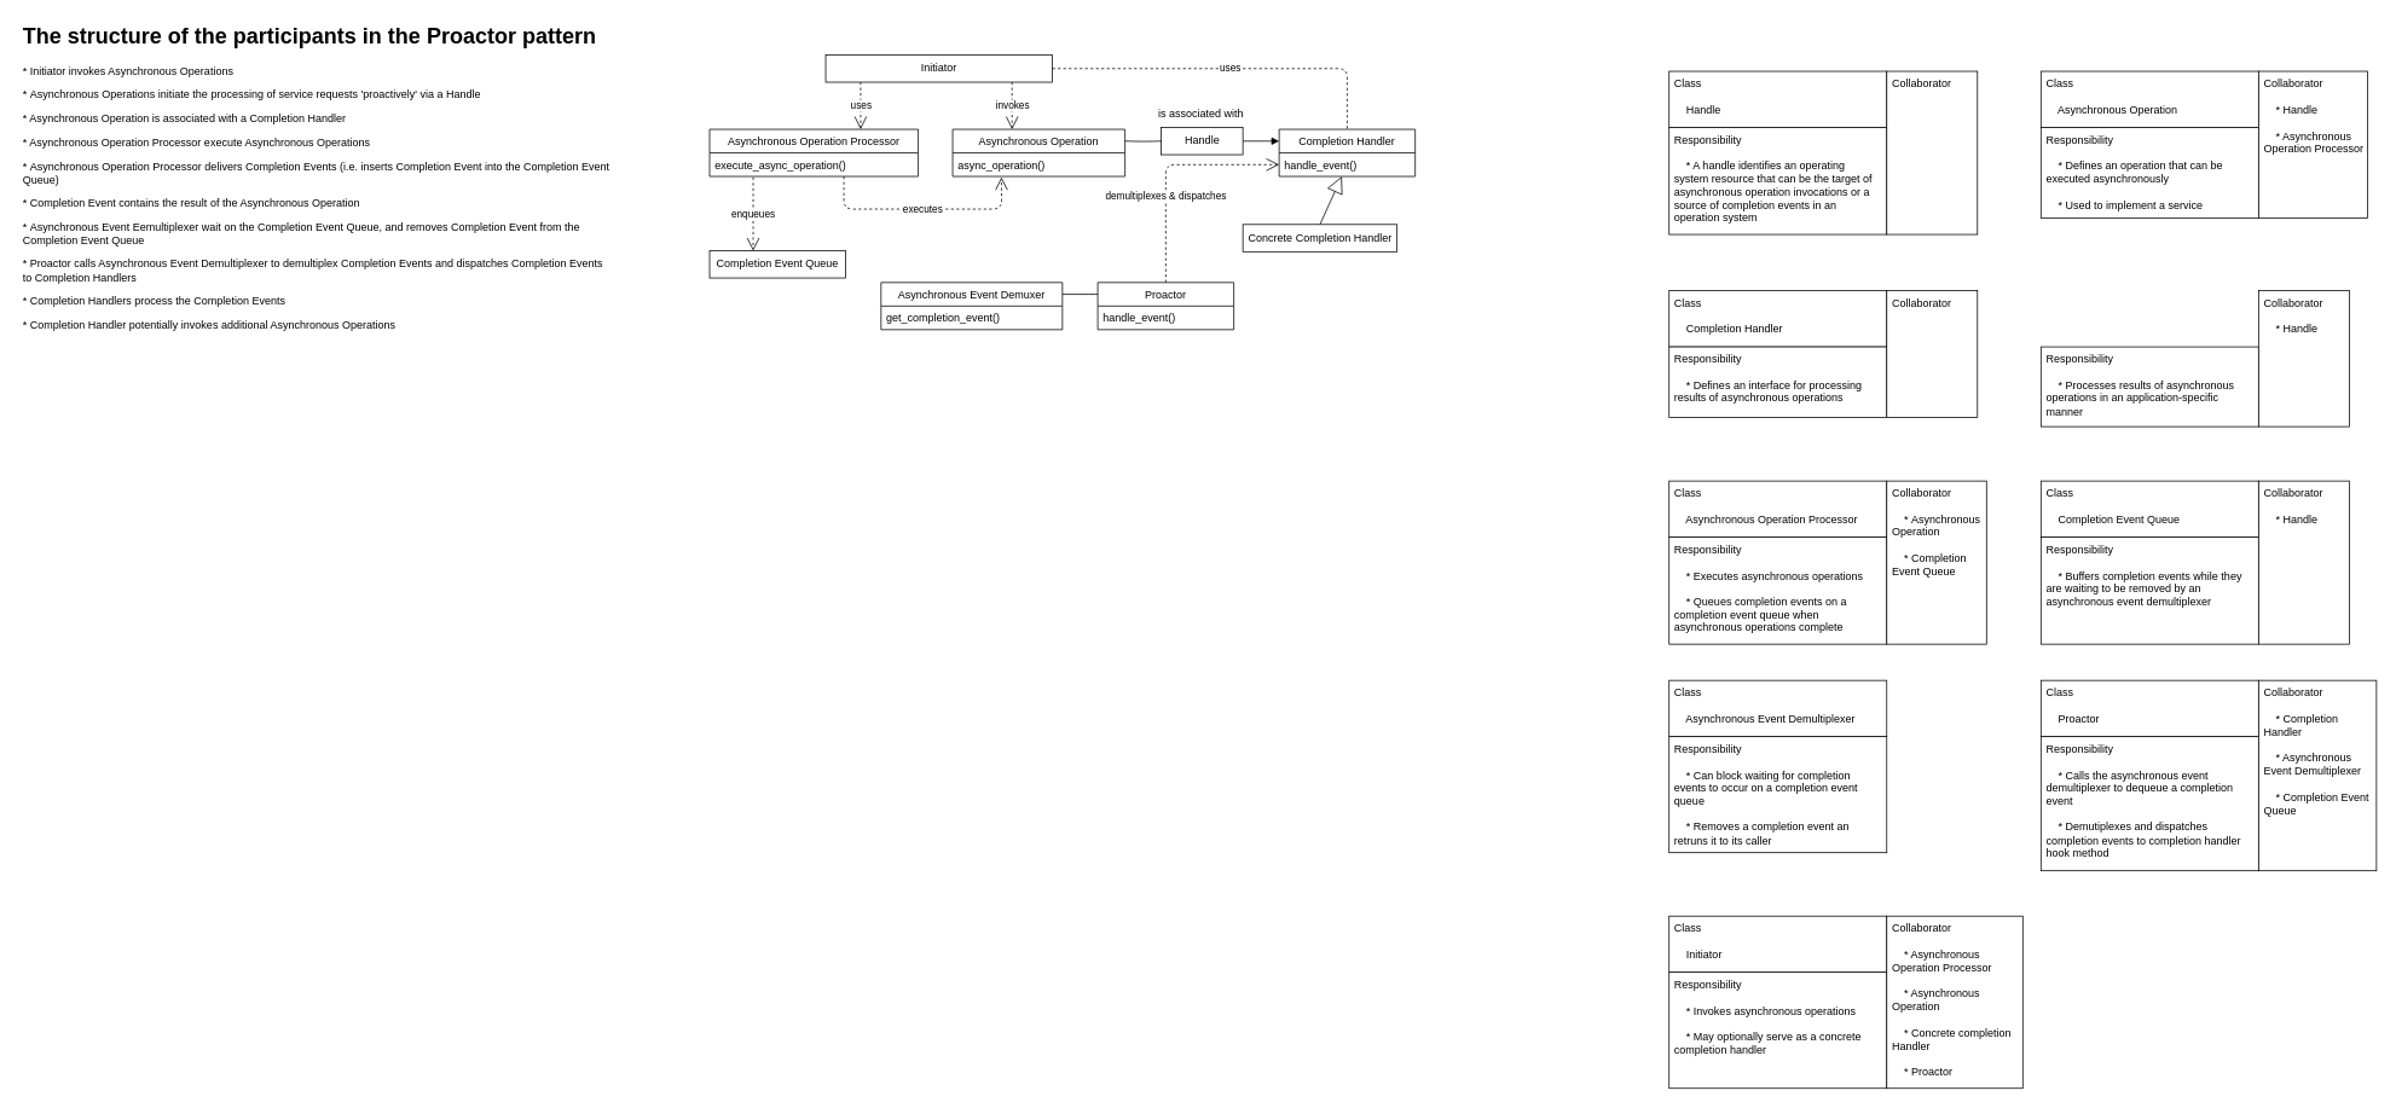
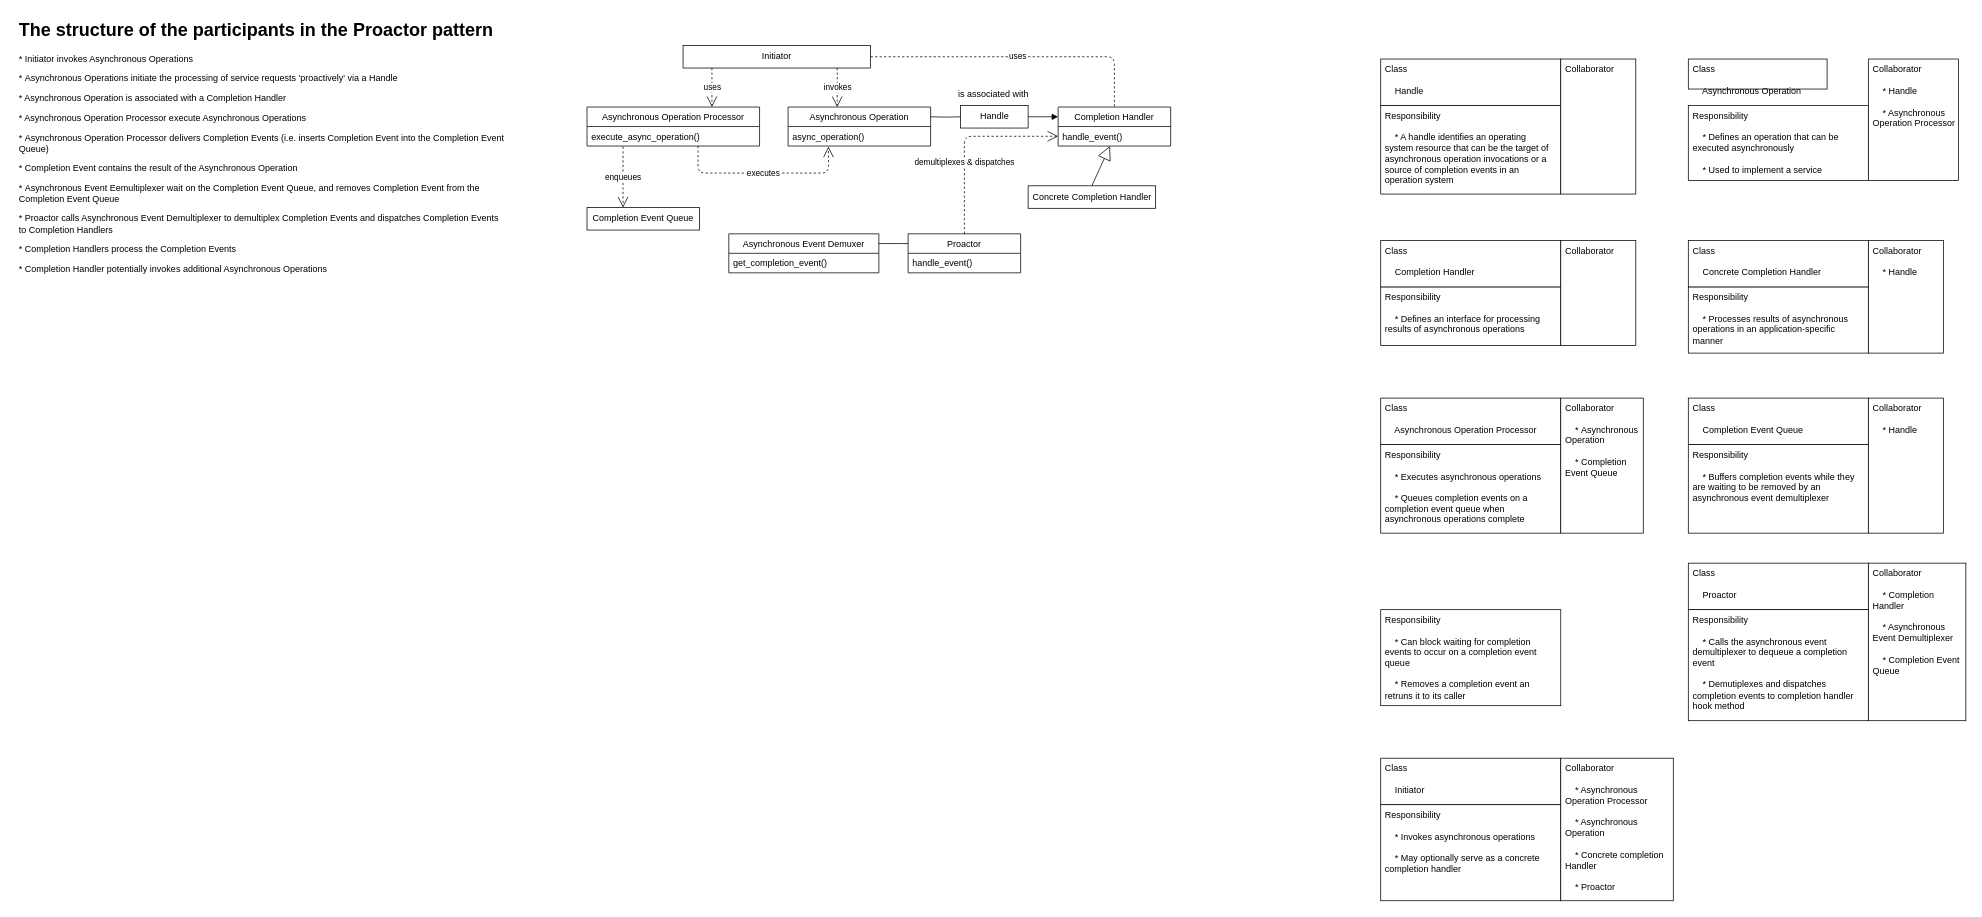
- <mxCell id="30" value="Class&lt;br&gt;&lt;br&gt;&amp;nbsp; &amp;nbsp; Asynchronous Operation" style="html=1;align=left;verticalAlign=top;spacingLeft=4;spacingRight=4;" parent="1" vertex="1"><mxGeometry x="2250" y="78" width="240" height="62" as="geometry" /></mxCell>
+ <mxCell id="30" value="Class&lt;br&gt;&lt;br&gt;&amp;nbsp; &amp;nbsp; Asynchronous Operation" style="html=1;align=left;verticalAlign=top;spacingLeft=4;spacingRight=4;" parent="1" vertex="1"><mxGeometry x="2250" y="78" width="185" height="40" as="geometry" /></mxCell>
+ <mxCell id="36" value="Class&lt;br&gt;&lt;br&gt;&amp;nbsp; &amp;nbsp; Concrete Completion Handler" style="html=1;align=left;verticalAlign=top;spacingLeft=4;spacingRight=4;" parent="1" vertex="1"><mxGeometry x="2250" y="320" width="240" height="62" as="geometry" /></mxCell>
- <mxCell id="46" value="Class&lt;br&gt;&lt;br&gt;&amp;nbsp; &amp;nbsp; Asynchronous Event Demultiplexer" style="html=1;align=left;verticalAlign=top;spacingLeft=4;spacingRight=4;" parent="1" vertex="1"><mxGeometry x="1840" y="750" width="240" height="62" as="geometry" /></mxCell>
